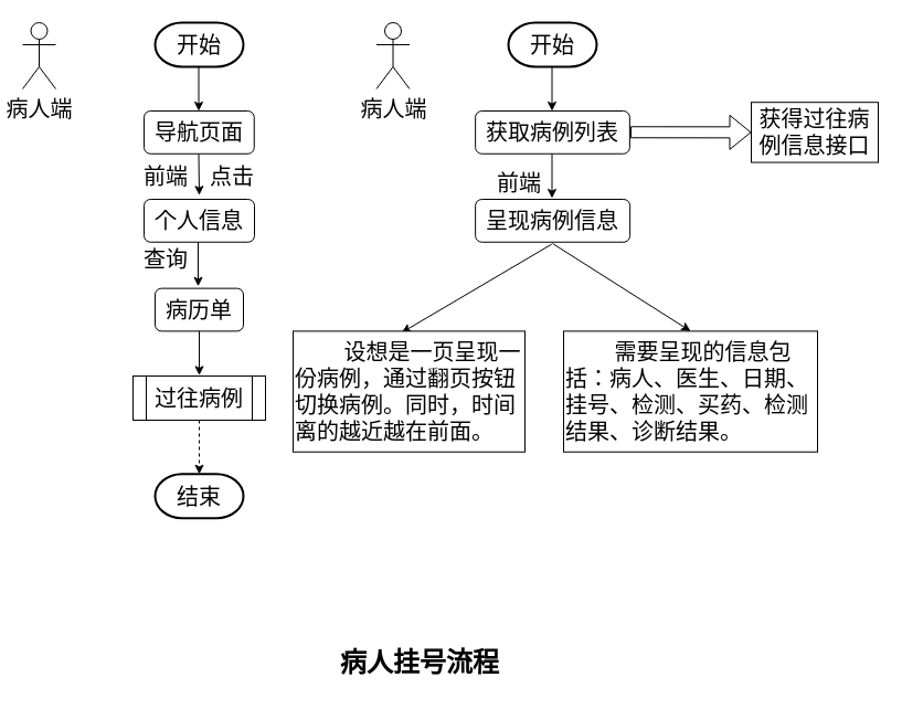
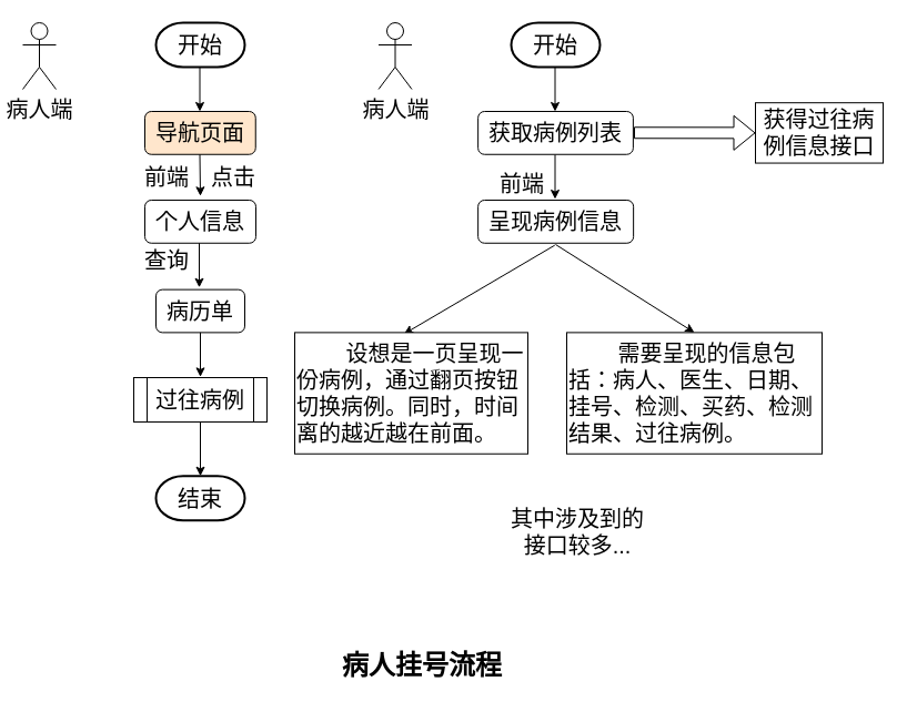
- <mxCell id="5" value="导航页面" style="rounded=1;whiteSpace=wrap;html=1;fontSize=20;" parent="1" vertex="1"><mxGeometry x="130" y="100" width="99.75" height="38.75" as="geometry" /></mxCell>
+ <mxCell id="5" value="导航页面" style="rounded=1;whiteSpace=wrap;html=1;fontSize=20;fillColor=#ffe6cc;" parent="1" vertex="1"><mxGeometry x="130" y="100" width="99.75" height="38.75" as="geometry" /></mxCell>
- <mxCell id="30" value="&lt;span style=&quot;font-size: 20px;&quot;&gt;&lt;span style=&quot;white-space: pre;&quot;&gt;&#09;&lt;/span&gt;需要呈现的信息包括：病人、医生、日期、挂号、检测、买药、检测结果、诊断结果。&lt;br&gt;&lt;/span&gt;" style="rounded=0;whiteSpace=wrap;html=1;align=left;" parent="1" vertex="1"><mxGeometry x="510" y="299.38" width="230" height="109.37" as="geometry" /></mxCell>
+ <mxCell id="30" value="&lt;span style=&quot;font-size: 20px;&quot;&gt;&lt;span style=&quot;white-space: pre;&quot;&gt;&#09;&lt;/span&gt;需要呈现的信息包括：病人、医生、日期、挂号、检测、买药、检测结果、过往病例。&lt;br&gt;&lt;/span&gt;" style="rounded=0;whiteSpace=wrap;html=1;align=left;" parent="1" vertex="1"><mxGeometry x="510" y="299.38" width="230" height="109.37" as="geometry" /></mxCell>
- <mxCell id="15" value="" style="endArrow=classic;html=1;fontSize=20;strokeWidth=1;entryX=0.5;entryY=0;entryDx=0;entryDy=0;entryPerimeter=0;exitX=0.5;exitY=1;exitDx=0;exitDy=0;dashed=1;" parent="1" source="14" target="16" edge="1"><mxGeometry width="50" height="50" relative="1" as="geometry"><mxPoint x="280" y="410" as="sourcePoint" /><mxPoint x="250" y="410" as="targetPoint" /></mxGeometry></mxCell>
+ <mxCell id="15" value="" style="endArrow=classic;html=1;fontSize=20;strokeWidth=1;entryX=0.5;entryY=0;entryDx=0;entryDy=0;entryPerimeter=0;exitX=0.5;exitY=1;exitDx=0;exitDy=0;" parent="1" source="14" target="16" edge="1"><mxGeometry width="50" height="50" relative="1" as="geometry"><mxPoint x="280" y="410" as="sourcePoint" /><mxPoint x="250" y="410" as="targetPoint" /></mxGeometry></mxCell>
+ <mxCell id="31" value="其中涉及到的接口较多..." style="text;html=1;strokeColor=none;fillColor=none;align=center;verticalAlign=middle;whiteSpace=wrap;rounded=0;fontSize=20;" parent="1" vertex="1"><mxGeometry x="450" y="458.75" width="140" height="41.25" as="geometry" /></mxCell>
